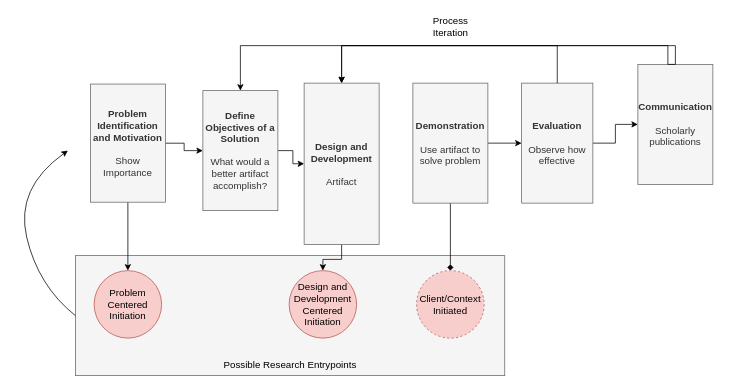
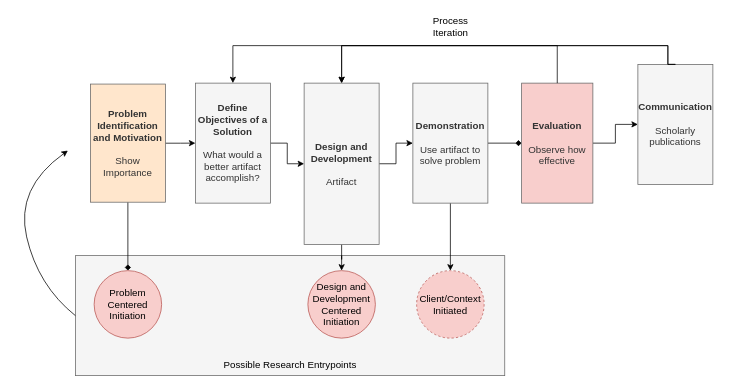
- <mxCell id="7" value="&lt;div&gt;&lt;b&gt;Problem Identification and Motivation&lt;/b&gt;&lt;/div&gt;&lt;div&gt;&lt;br&gt;&lt;/div&gt;&lt;div&gt;Show Importance&lt;/div&gt;" style="html=1;whiteSpace=wrap;fillColor=#f5f5f5;fontColor=#333333;strokeColor=#666666;fontSize=13;" vertex="1" parent="1"><mxGeometry x="120" y="111.25" width="100" height="157.5" as="geometry" /></mxCell>
+ <mxCell id="7" value="&lt;div&gt;&lt;b&gt;Problem Identification and Motivation&lt;/b&gt;&lt;/div&gt;&lt;div&gt;&lt;br&gt;&lt;/div&gt;&lt;div&gt;Show Importance&lt;/div&gt;" style="html=1;whiteSpace=wrap;fillColor=#ffe6cc;fontColor=#333333;strokeColor=#666666;fontSize=13;" vertex="1" parent="1"><mxGeometry x="120" y="111.25" width="100" height="157.5" as="geometry" /></mxCell>
- <mxCell id="11" value="" style="edgeStyle=orthogonalEdgeStyle;rounded=0;orthogonalLoop=1;jettySize=auto;html=1;fontSize=13;" edge="1" parent="1" source="13" target="15"><mxGeometry relative="1" as="geometry" /></mxCell>
+ <mxCell id="11" value="" style="edgeStyle=orthogonalEdgeStyle;rounded=0;orthogonalLoop=1;jettySize=auto;html=1;fontSize=13;endArrow=diamond;" edge="1" parent="1" source="13" target="15"><mxGeometry relative="1" as="geometry" /></mxCell>
- <mxCell id="15" value="&lt;div&gt;&lt;b&gt;Evaluation&lt;/b&gt;&lt;/div&gt;&lt;div&gt;&lt;br&gt;&lt;/div&gt;&lt;div&gt;Observe how effective&lt;/div&gt;" style="html=1;whiteSpace=wrap;fillColor=#f5f5f5;fontColor=#333333;strokeColor=#666666;fontSize=13;" vertex="1" parent="1"><mxGeometry x="695" y="110" width="95" height="160" as="geometry" /></mxCell>
+ <mxCell id="15" value="&lt;div&gt;&lt;b&gt;Evaluation&lt;/b&gt;&lt;/div&gt;&lt;div&gt;&lt;br&gt;&lt;/div&gt;&lt;div&gt;Observe how effective&lt;/div&gt;" style="html=1;whiteSpace=wrap;fillColor=#f8cecc;fontColor=#333333;strokeColor=#666666;fontSize=13;" vertex="1" parent="1"><mxGeometry x="695" y="110" width="95" height="160" as="geometry" /></mxCell>
- <mxCell id="4" value="&lt;div&gt;&lt;b&gt;Define Objectives of a Solution&lt;/b&gt;&lt;/div&gt;&lt;div&gt;&lt;br&gt;&lt;/div&gt;&lt;div&gt;What would a better artifact accomplish?&lt;/div&gt;" style="html=1;whiteSpace=wrap;fillColor=#f5f5f5;fontColor=#333333;strokeColor=#666666;fontSize=13;" vertex="1" parent="1"><mxGeometry x="270" y="120" width="100" height="160" as="geometry" /></mxCell>
+ <mxCell id="4" value="&lt;div&gt;&lt;b&gt;Define Objectives of a Solution&lt;/b&gt;&lt;/div&gt;&lt;div&gt;&lt;br&gt;&lt;/div&gt;&lt;div&gt;What would a better artifact accomplish?&lt;/div&gt;" style="html=1;whiteSpace=wrap;fillColor=#f5f5f5;fontColor=#333333;strokeColor=#666666;fontSize=13;" vertex="1" parent="1"><mxGeometry x="260" y="110" width="100" height="160" as="geometry" /></mxCell>
+ <mxCell id="8" value="" style="edgeStyle=orthogonalEdgeStyle;rounded=0;orthogonalLoop=1;jettySize=auto;html=1;fontSize=13;" edge="1" parent="1" source="10" target="13"><mxGeometry relative="1" as="geometry" /></mxCell>
- <mxCell id="12" value="" style="edgeStyle=orthogonalEdgeStyle;rounded=0;orthogonalLoop=1;jettySize=auto;html=1;fontSize=13;endArrow=diamond;" edge="1" parent="1" source="13" target="22"><mxGeometry relative="1" as="geometry" /></mxCell>
+ <mxCell id="12" value="" style="edgeStyle=orthogonalEdgeStyle;rounded=0;orthogonalLoop=1;jettySize=auto;html=1;fontSize=13;" edge="1" parent="1" source="13" target="22"><mxGeometry relative="1" as="geometry" /></mxCell>
- <mxCell id="6" value="" style="edgeStyle=orthogonalEdgeStyle;rounded=0;orthogonalLoop=1;jettySize=auto;html=1;fontSize=13;" edge="1" parent="1" source="7" target="20"><mxGeometry relative="1" as="geometry" /></mxCell>
+ <mxCell id="6" value="" style="edgeStyle=orthogonalEdgeStyle;rounded=0;orthogonalLoop=1;jettySize=auto;html=1;fontSize=13;endArrow=diamond;" edge="1" parent="1" source="7" target="20"><mxGeometry relative="1" as="geometry" /></mxCell>
- <mxCell id="21" value="Design and Development Centered Initiation" style="ellipse;whiteSpace=wrap;html=1;aspect=fixed;fillColor=#f8cecc;strokeColor=#b85450;fontSize=13;" vertex="1" parent="1"><mxGeometry x="385" y="360" width="90" height="90" as="geometry" /></mxCell>
+ <mxCell id="21" value="Design and Development Centered Initiation" style="ellipse;whiteSpace=wrap;html=1;aspect=fixed;fillColor=#f8cecc;strokeColor=#b85450;fontSize=13;" vertex="1" parent="1"><mxGeometry x="410" y="360" width="90" height="90" as="geometry" /></mxCell>
